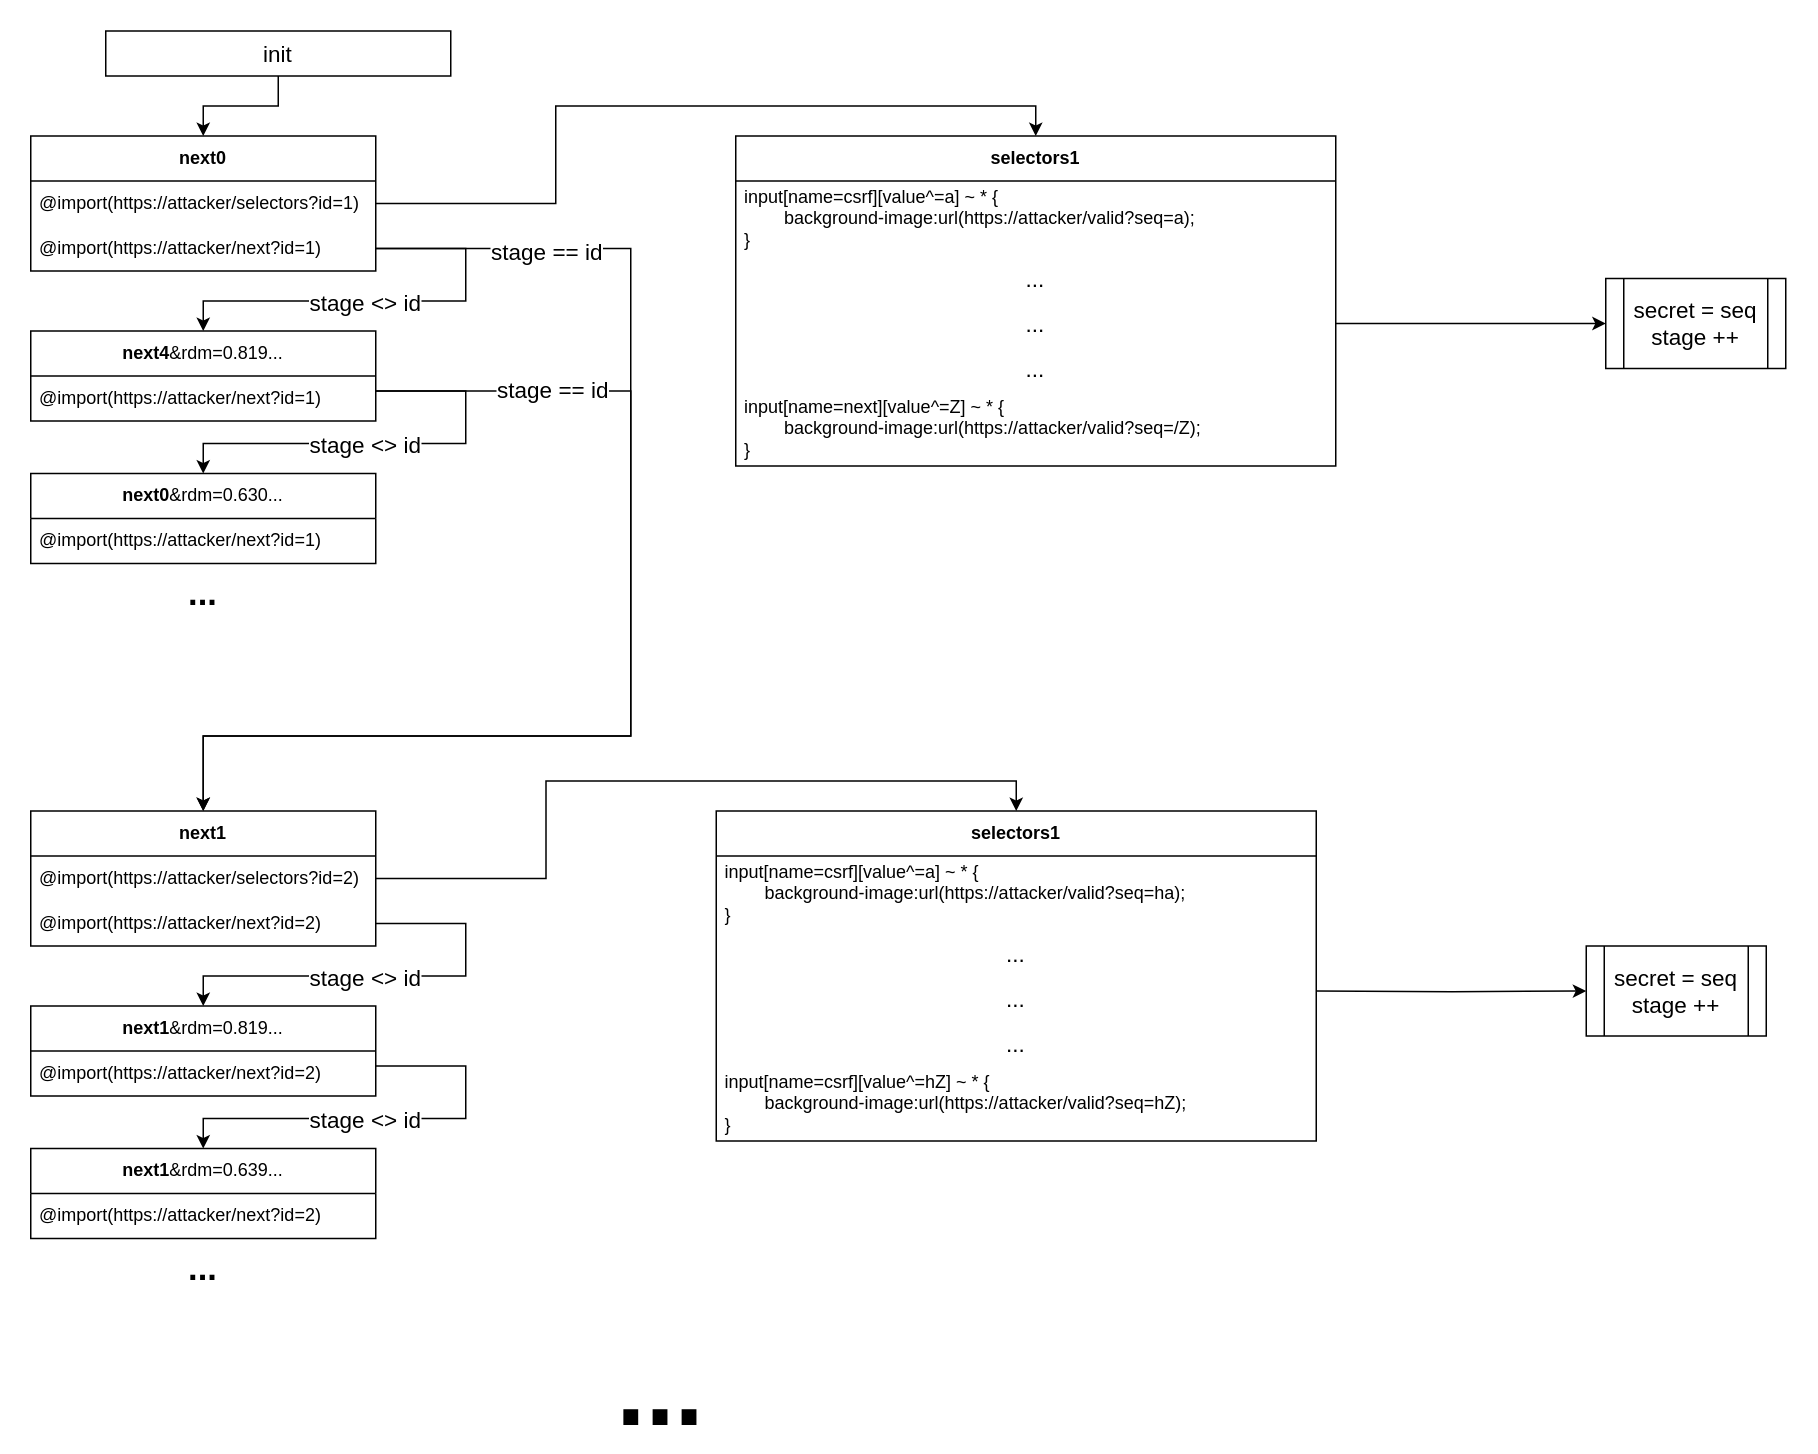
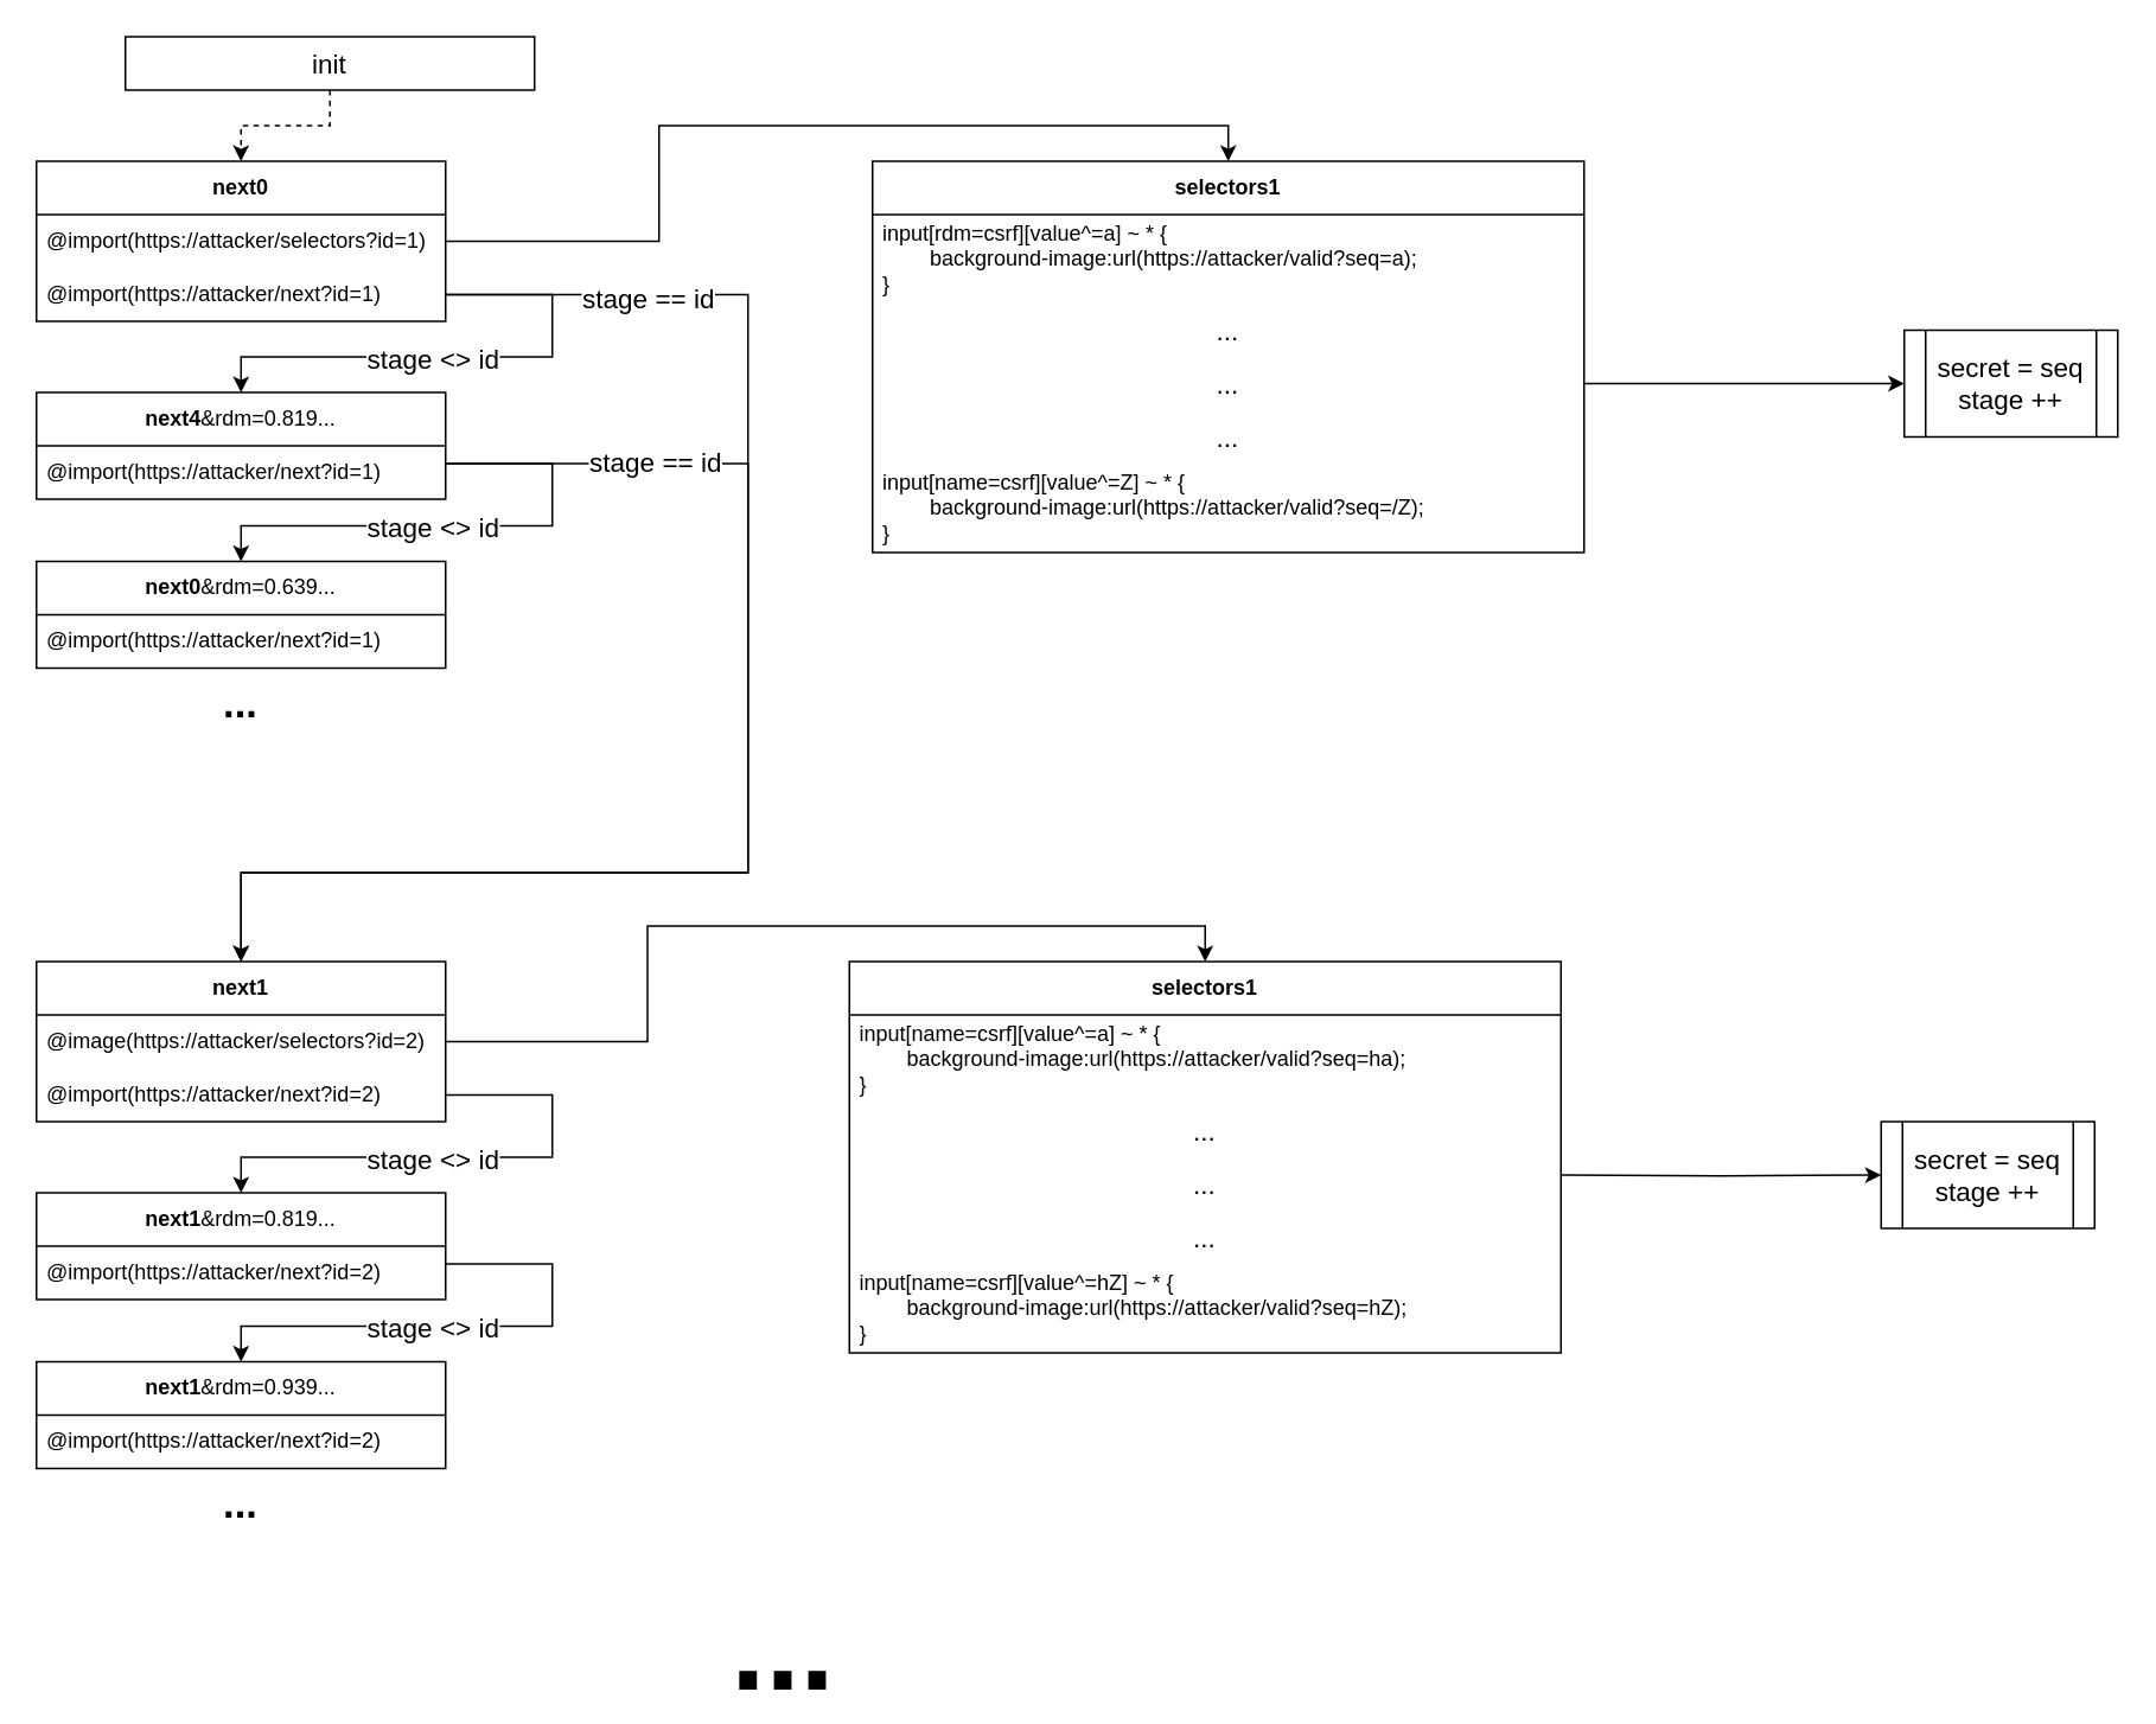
- <mxCell id="48" style="edgeStyle=orthogonalEdgeStyle;rounded=0;orthogonalLoop=1;jettySize=auto;html=1;entryX=0.5;entryY=0;entryDx=0;entryDy=0;fontSize=15;" edge="1" parent="1" source="49" target="2"><mxGeometry relative="1" as="geometry" /></mxCell>
+ <mxCell id="48" style="edgeStyle=orthogonalEdgeStyle;rounded=0;orthogonalLoop=1;jettySize=auto;html=1;entryX=0.5;entryY=0;entryDx=0;entryDy=0;fontSize=15;dashed=1;" edge="1" parent="1" source="49" target="2"><mxGeometry relative="1" as="geometry" /></mxCell>
- <mxCell id="37" value="input[name=csrf][value^=a] ~ * { &lt;br&gt;&lt;span style=&quot;&quot;&gt;&#09;&lt;/span&gt;&lt;span style=&quot;white-space: pre;&quot;&gt;&#09;&lt;/span&gt;background-image:url(https://attacker/valid?seq=a); &lt;br&gt;}" style="text;strokeColor=none;fillColor=none;align=left;verticalAlign=middle;spacingLeft=4;spacingRight=4;overflow=hidden;points=[[0,0.5],[1,0.5]];portConstraint=eastwest;rotatable=0;whiteSpace=wrap;html=1;" vertex="1" parent="36"><mxGeometry y="30" width="400" height="50" as="geometry" /></mxCell>
+ <mxCell id="37" value="input[rdm=csrf][value^=a] ~ * { &lt;br&gt;&lt;span style=&quot;&quot;&gt;&#09;&lt;/span&gt;&lt;span style=&quot;white-space: pre;&quot;&gt;&#09;&lt;/span&gt;background-image:url(https://attacker/valid?seq=a); &lt;br&gt;}" style="text;strokeColor=none;fillColor=none;align=left;verticalAlign=middle;spacingLeft=4;spacingRight=4;overflow=hidden;points=[[0,0.5],[1,0.5]];portConstraint=eastwest;rotatable=0;whiteSpace=wrap;html=1;" vertex="1" parent="36"><mxGeometry y="30" width="400" height="50" as="geometry" /></mxCell>
- <mxCell id="41" value="input[name=next][value^=Z] ~ * { &lt;br&gt;&lt;span style=&quot;&quot;&gt;&#09;&lt;/span&gt;&lt;span style=&quot;white-space: pre;&quot;&gt;&#09;&lt;/span&gt;background-image:url(https://attacker/valid?seq=/Z); &lt;br&gt;}" style="text;strokeColor=none;fillColor=none;align=left;verticalAlign=middle;spacingLeft=4;spacingRight=4;overflow=hidden;points=[[0,0.5],[1,0.5]];portConstraint=eastwest;rotatable=0;whiteSpace=wrap;html=1;" vertex="1" parent="36"><mxGeometry y="170" width="400" height="50" as="geometry" /></mxCell>
+ <mxCell id="41" value="input[name=csrf][value^=Z] ~ * { &lt;br&gt;&lt;span style=&quot;&quot;&gt;&#09;&lt;/span&gt;&lt;span style=&quot;white-space: pre;&quot;&gt;&#09;&lt;/span&gt;background-image:url(https://attacker/valid?seq=/Z); &lt;br&gt;}" style="text;strokeColor=none;fillColor=none;align=left;verticalAlign=middle;spacingLeft=4;spacingRight=4;overflow=hidden;points=[[0,0.5],[1,0.5]];portConstraint=eastwest;rotatable=0;whiteSpace=wrap;html=1;" vertex="1" parent="36"><mxGeometry y="170" width="400" height="50" as="geometry" /></mxCell>
- <mxCell id="7" value="&lt;b&gt;next0&lt;/b&gt;&amp;amp;rdm=0.630..." style="swimlane;fontStyle=0;childLayout=stackLayout;horizontal=1;startSize=30;horizontalStack=0;resizeParent=1;resizeParentMax=0;resizeLast=0;collapsible=1;marginBottom=0;whiteSpace=wrap;html=1;" vertex="1" parent="1"><mxGeometry x="20" y="315" width="230" height="60" as="geometry" /></mxCell>
+ <mxCell id="7" value="&lt;b&gt;next0&lt;/b&gt;&amp;amp;rdm=0.639..." style="swimlane;fontStyle=0;childLayout=stackLayout;horizontal=1;startSize=30;horizontalStack=0;resizeParent=1;resizeParentMax=0;resizeLast=0;collapsible=1;marginBottom=0;whiteSpace=wrap;html=1;" vertex="1" parent="1"><mxGeometry x="20" y="315" width="230" height="60" as="geometry" /></mxCell>
- <mxCell id="21" value="@import(https://attacker/selectors?id=2)" style="text;strokeColor=none;fillColor=none;align=left;verticalAlign=middle;spacingLeft=4;spacingRight=4;overflow=hidden;points=[[0,0.5],[1,0.5]];portConstraint=eastwest;rotatable=0;whiteSpace=wrap;html=1;" vertex="1" parent="20"><mxGeometry y="30" width="230" height="30" as="geometry" /></mxCell>
+ <mxCell id="21" value="@image(https://attacker/selectors?id=2)" style="text;strokeColor=none;fillColor=none;align=left;verticalAlign=middle;spacingLeft=4;spacingRight=4;overflow=hidden;points=[[0,0.5],[1,0.5]];portConstraint=eastwest;rotatable=0;whiteSpace=wrap;html=1;" vertex="1" parent="20"><mxGeometry y="30" width="230" height="30" as="geometry" /></mxCell>
- <mxCell id="25" value="&lt;b&gt;next1&lt;/b&gt;&amp;amp;rdm=0.639..." style="swimlane;fontStyle=0;childLayout=stackLayout;horizontal=1;startSize=30;horizontalStack=0;resizeParent=1;resizeParentMax=0;resizeLast=0;collapsible=1;marginBottom=0;whiteSpace=wrap;html=1;" vertex="1" parent="1"><mxGeometry x="20" y="765" width="230" height="60" as="geometry" /></mxCell>
+ <mxCell id="25" value="&lt;b&gt;next1&lt;/b&gt;&amp;amp;rdm=0.939..." style="swimlane;fontStyle=0;childLayout=stackLayout;horizontal=1;startSize=30;horizontalStack=0;resizeParent=1;resizeParentMax=0;resizeLast=0;collapsible=1;marginBottom=0;whiteSpace=wrap;html=1;" vertex="1" parent="1"><mxGeometry x="20" y="765" width="230" height="60" as="geometry" /></mxCell>
